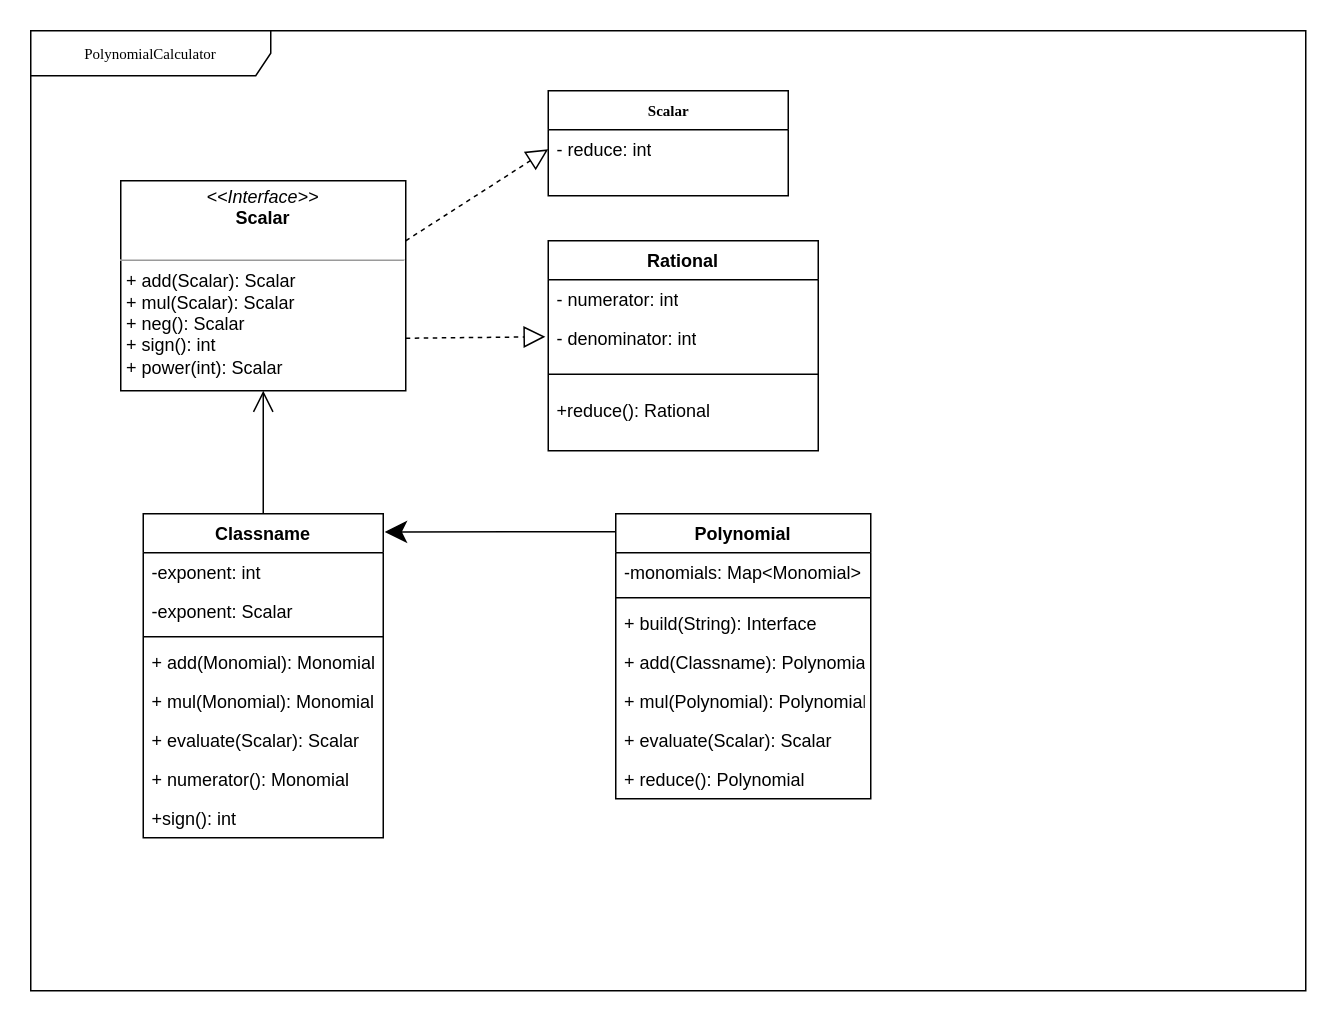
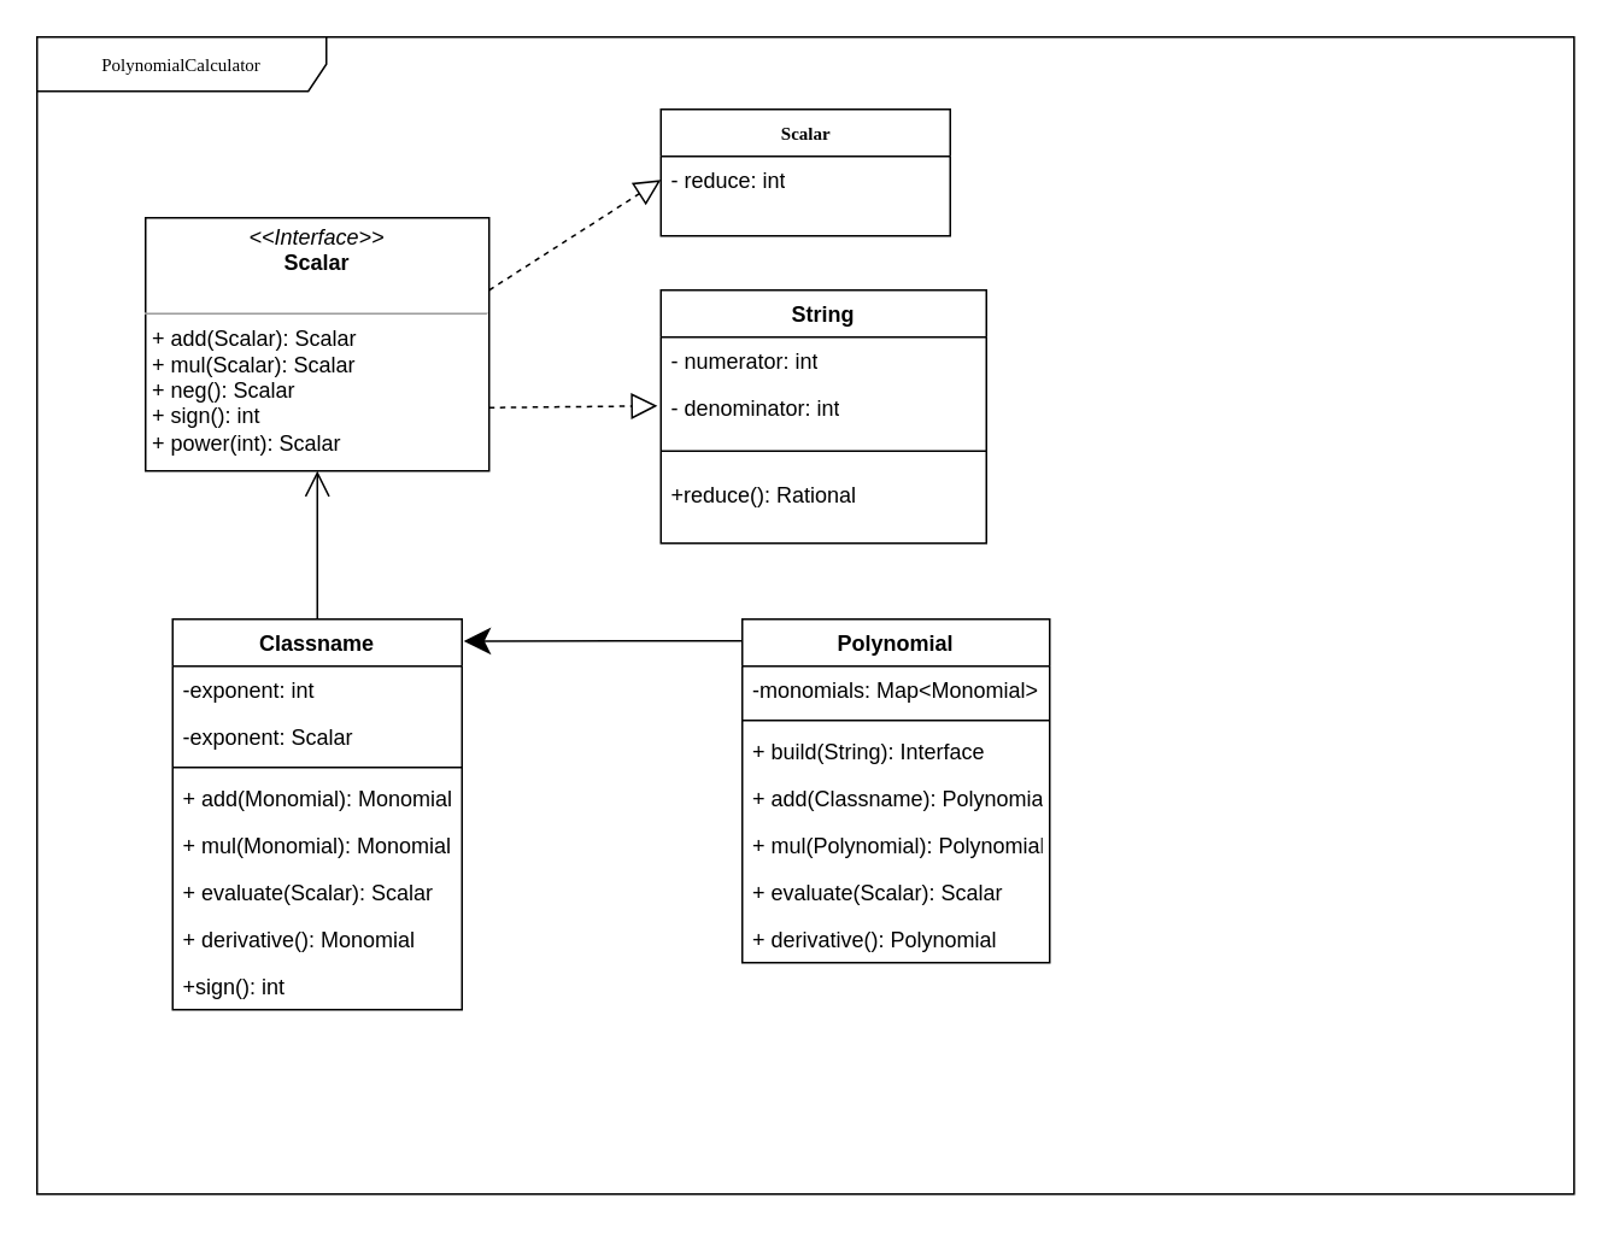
- <mxCell id="8" value="Rational" style="swimlane;fontStyle=1;align=center;verticalAlign=top;childLayout=stackLayout;horizontal=1;startSize=26;horizontalStack=0;resizeParent=1;resizeParentMax=0;resizeLast=0;collapsible=1;marginBottom=0;" vertex="1" parent="1"><mxGeometry x="365" y="160" width="180" height="140" as="geometry"><mxRectangle x="520" y="190" width="80" height="26" as="alternateBounds" /></mxGeometry></mxCell>
+ <mxCell id="8" value="String" style="swimlane;fontStyle=1;align=center;verticalAlign=top;childLayout=stackLayout;horizontal=1;startSize=26;horizontalStack=0;resizeParent=1;resizeParentMax=0;resizeLast=0;collapsible=1;marginBottom=0;" vertex="1" parent="1"><mxGeometry x="365" y="160" width="180" height="140" as="geometry"><mxRectangle x="520" y="190" width="80" height="26" as="alternateBounds" /></mxGeometry></mxCell>
- <mxCell id="20" value="+ numerator(): Monomial" style="text;strokeColor=none;fillColor=none;align=left;verticalAlign=top;spacingLeft=4;spacingRight=4;overflow=hidden;rotatable=0;points=[[0,0.5],[1,0.5]];portConstraint=eastwest;" vertex="1" parent="13"><mxGeometry y="164" width="160" height="26" as="geometry" /></mxCell>
+ <mxCell id="20" value="+ derivative(): Monomial" style="text;strokeColor=none;fillColor=none;align=left;verticalAlign=top;spacingLeft=4;spacingRight=4;overflow=hidden;rotatable=0;points=[[0,0.5],[1,0.5]];portConstraint=eastwest;" vertex="1" parent="13"><mxGeometry y="164" width="160" height="26" as="geometry" /></mxCell>
- <mxCell id="29" value="+ reduce(): Polynomial" style="text;strokeColor=none;fillColor=none;align=left;verticalAlign=top;spacingLeft=4;spacingRight=4;overflow=hidden;rotatable=0;points=[[0,0.5],[1,0.5]];portConstraint=eastwest;" vertex="1" parent="22"><mxGeometry y="164" width="170" height="26" as="geometry" /></mxCell>
+ <mxCell id="29" value="+ derivative(): Polynomial" style="text;strokeColor=none;fillColor=none;align=left;verticalAlign=top;spacingLeft=4;spacingRight=4;overflow=hidden;rotatable=0;points=[[0,0.5],[1,0.5]];portConstraint=eastwest;" vertex="1" parent="22"><mxGeometry y="164" width="170" height="26" as="geometry" /></mxCell>
